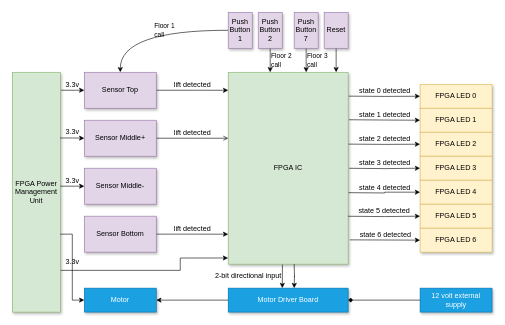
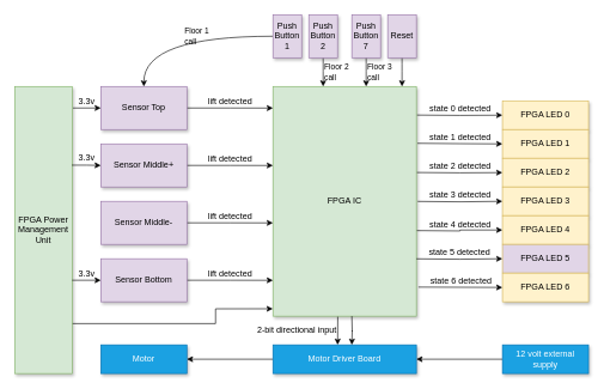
- <mxCell id="9" value="lift detected" style="edgeStyle=orthogonalEdgeStyle;rounded=0;orthogonalLoop=1;jettySize=auto;html=1;entryX=0;entryY=0.344;entryDx=0;entryDy=0;entryPerimeter=0;labelPosition=center;verticalLabelPosition=top;align=center;verticalAlign=bottom;labelBackgroundColor=none;fontSize=12;endArrow=open;" edge="1" parent="1" source="11" target="3"><mxGeometry relative="1" as="geometry" /></mxCell>
+ <mxCell id="9" value="lift detected" style="edgeStyle=orthogonalEdgeStyle;rounded=0;orthogonalLoop=1;jettySize=auto;html=1;entryX=0;entryY=0.344;entryDx=0;entryDy=0;entryPerimeter=0;labelPosition=center;verticalLabelPosition=top;align=center;verticalAlign=bottom;labelBackgroundColor=none;fontSize=12;" edge="1" parent="1" source="11" target="3"><mxGeometry relative="1" as="geometry" /></mxCell>
- <mxCell id="13" value="3.3v" style="edgeStyle=orthogonalEdgeStyle;rounded=0;orthogonalLoop=1;jettySize=auto;html=1;labelBackgroundColor=none;fontSize=12;labelPosition=center;verticalLabelPosition=top;align=center;verticalAlign=bottom;exitX=1;exitY=0.475;exitDx=0;exitDy=0;exitPerimeter=0;" edge="1" parent="1" source="5" target="14"><mxGeometry relative="1" as="geometry" /></mxCell>
+ <mxCell id="12" value="lift detected" style="edgeStyle=orthogonalEdgeStyle;rounded=0;orthogonalLoop=1;jettySize=auto;html=1;exitX=1;exitY=0.5;exitDx=0;exitDy=0;entryX=0;entryY=0.594;entryDx=0;entryDy=0;entryPerimeter=0;labelPosition=center;verticalLabelPosition=top;align=center;verticalAlign=bottom;labelBackgroundColor=none;fontSize=12;" edge="1" parent="1" source="14" target="3"><mxGeometry relative="1" as="geometry" /></mxCell>
- <mxCell id="29" value="FPGA LED 5" style="whiteSpace=wrap;html=1;shadow=1;fontSize=12;fillColor=#fff2cc;strokeColor=#d6b656;" vertex="1" parent="1"><mxGeometry x="700" y="340" width="120" height="40" as="geometry" /></mxCell>
+ <mxCell id="29" value="FPGA LED 5" style="whiteSpace=wrap;html=1;shadow=1;fontSize=12;fillColor=#e1d5e7;strokeColor=#d6b656;" vertex="1" parent="1"><mxGeometry x="700" y="340" width="120" height="40" as="geometry" /></mxCell>
- <mxCell id="16" value="3.3v" style="edgeStyle=orthogonalEdgeStyle;rounded=0;orthogonalLoop=1;jettySize=auto;html=1;labelBackgroundColor=none;fontSize=12;labelPosition=center;verticalLabelPosition=top;align=center;verticalAlign=bottom;exitX=1;exitY=0.675;exitDx=0;exitDy=0;exitPerimeter=0;" edge="1" parent="1" source="5" target="34"><mxGeometry relative="1" as="geometry" /></mxCell>
+ <mxCell id="16" value="3.3v" style="edgeStyle=orthogonalEdgeStyle;rounded=0;orthogonalLoop=1;jettySize=auto;html=1;labelBackgroundColor=none;fontSize=12;labelPosition=center;verticalLabelPosition=top;align=center;verticalAlign=bottom;exitX=1;exitY=0.675;exitDx=0;exitDy=0;exitPerimeter=0;" edge="1" parent="1" source="5" target="17"><mxGeometry relative="1" as="geometry" /></mxCell>
- <mxCell id="41" style="edgeStyle=orthogonalEdgeStyle;rounded=0;orthogonalLoop=1;jettySize=auto;html=1;entryX=1;entryY=0.5;entryDx=0;entryDy=0;labelBackgroundColor=none;fontSize=12;endArrow=diamond;" edge="1" parent="1" source="42" target="33"><mxGeometry relative="1" as="geometry" /></mxCell>
+ <mxCell id="41" style="edgeStyle=orthogonalEdgeStyle;rounded=0;orthogonalLoop=1;jettySize=auto;html=1;entryX=1;entryY=0.5;entryDx=0;entryDy=0;labelBackgroundColor=none;fontSize=12;" edge="1" parent="1" source="42" target="33"><mxGeometry relative="1" as="geometry" /></mxCell>
